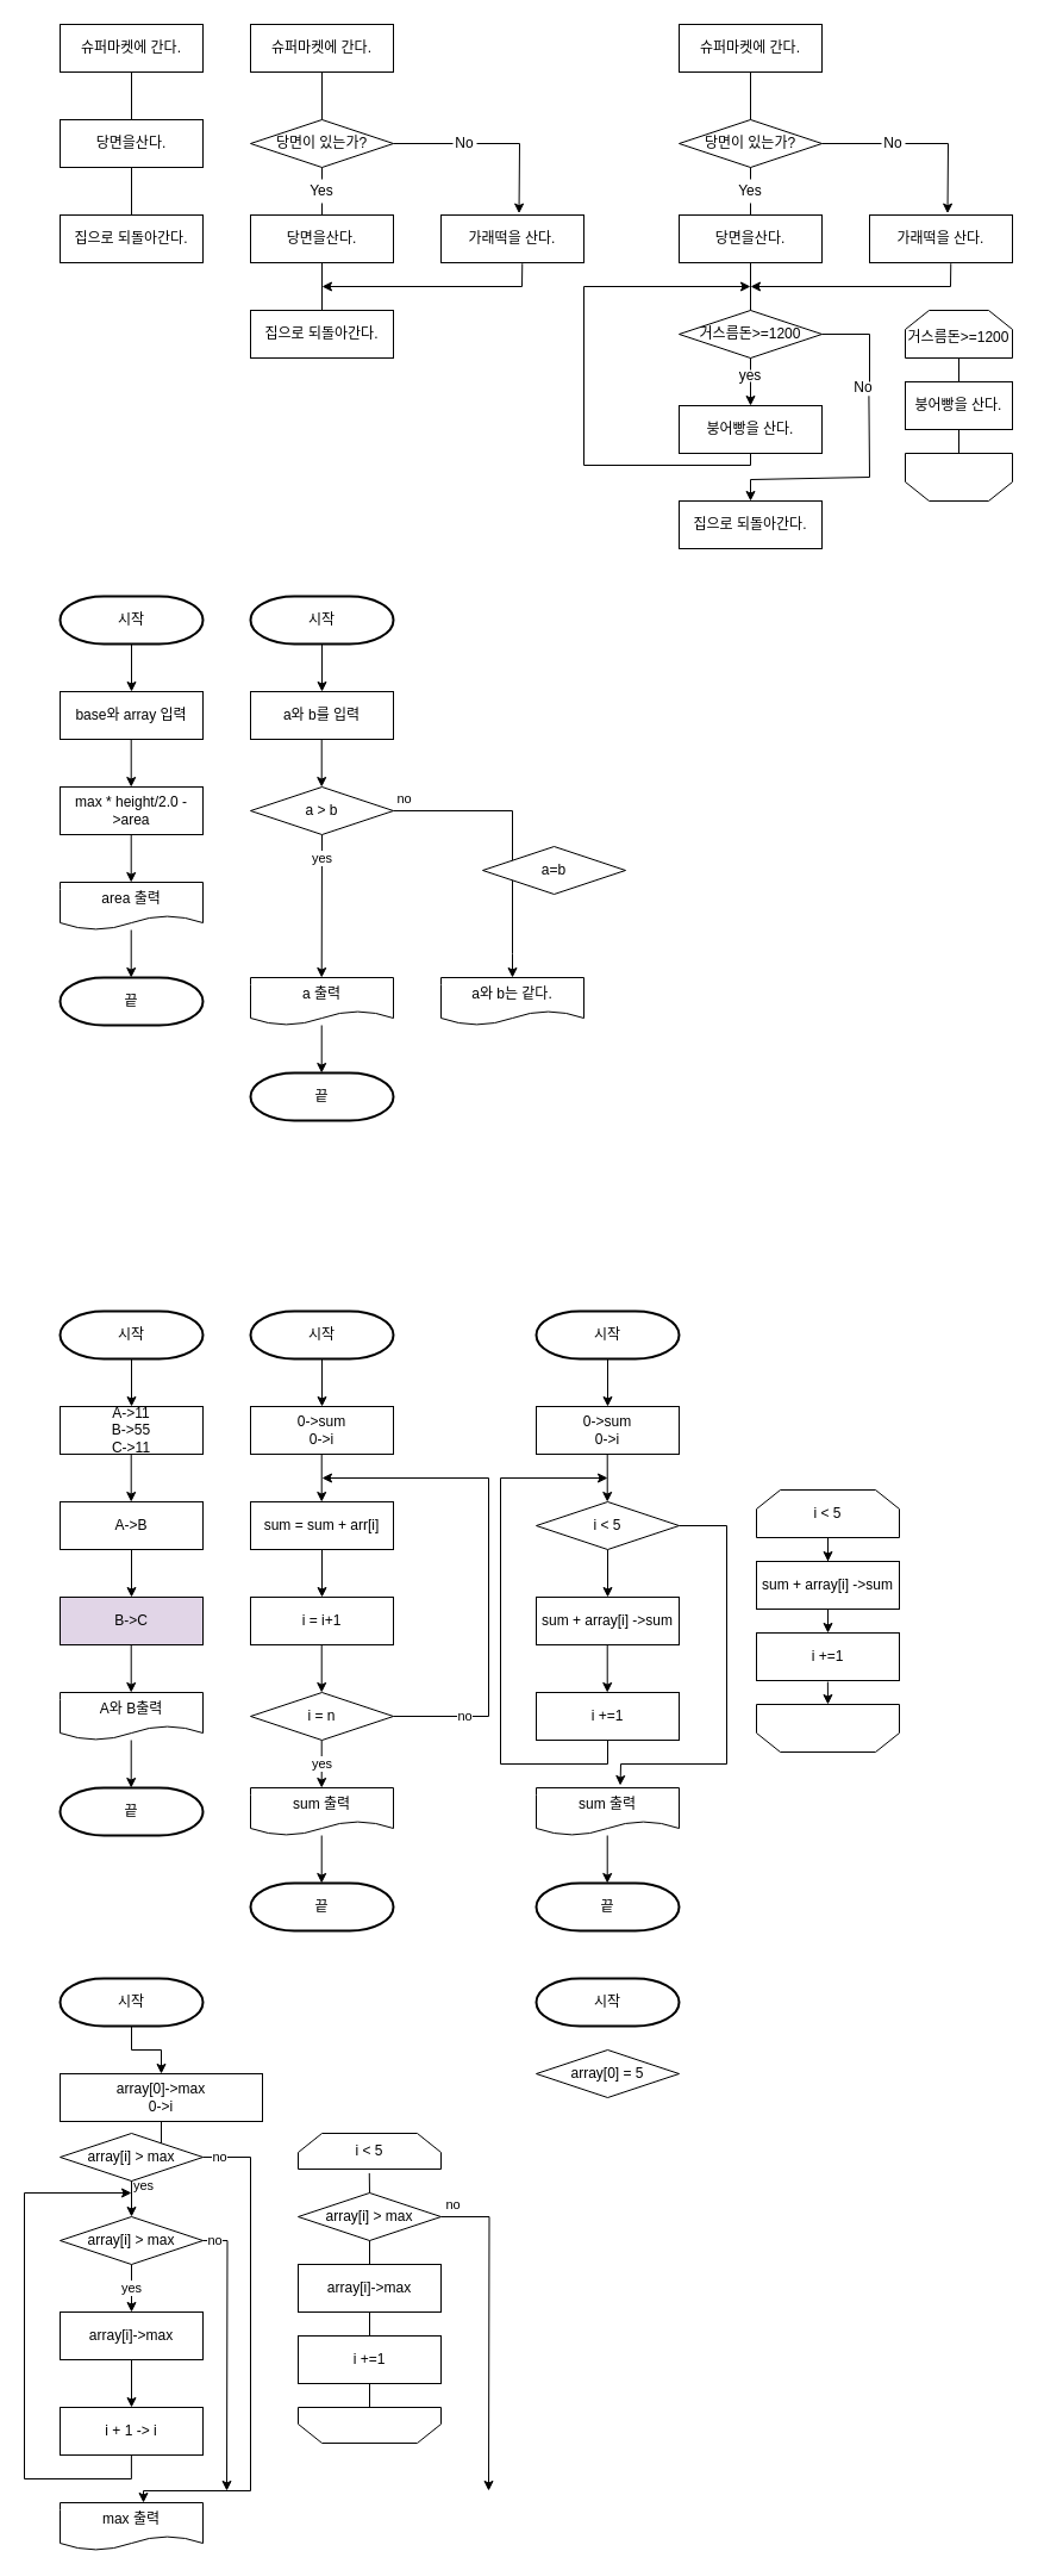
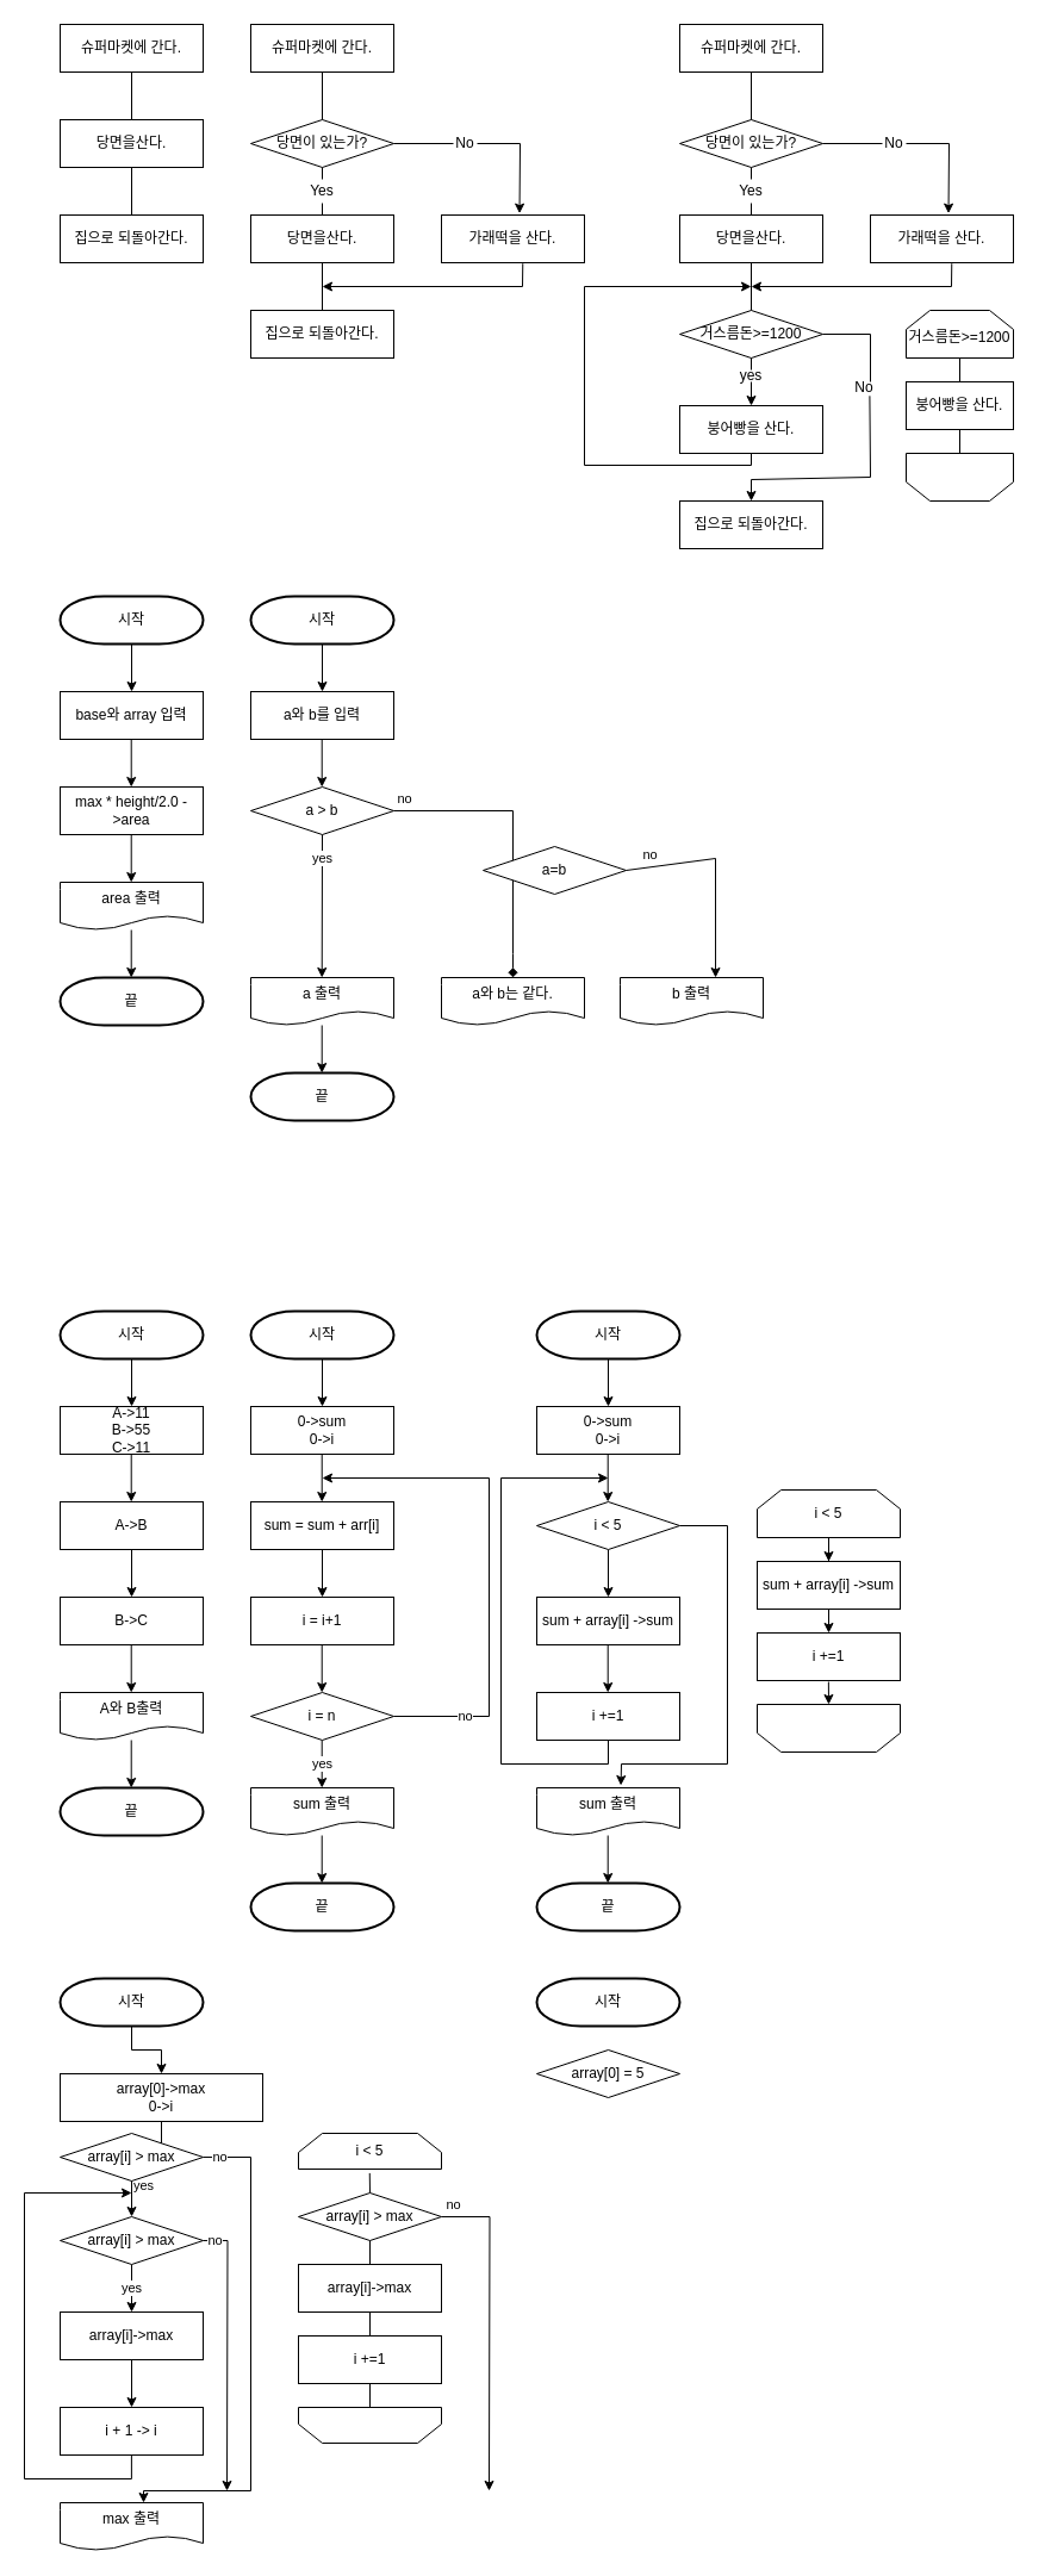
+ <mxCell id="86" value="no" style="endArrow=classic;html=1;rounded=0;exitX=1;exitY=0.5;exitDx=0;exitDy=0;entryX=0.667;entryY=0;entryDx=0;entryDy=0;entryPerimeter=0;" edge="1" parent="1" source="85" target="88"><mxGeometry x="-0.75" y="10" width="50" height="50" relative="1" as="geometry"><mxPoint x="280" y="740" as="sourcePoint" /><mxPoint x="570" y="800" as="targetPoint" /><Array as="points"><mxPoint x="600" y="720" /></Array><mxPoint as="offset" /></mxGeometry></mxCell>
- <mxCell id="82" value="no" style="endArrow=classic;html=1;rounded=0;exitX=1;exitY=0.5;exitDx=0;exitDy=0;entryX=0.5;entryY=0;entryDx=0;entryDy=0;" edge="1" parent="1" source="81" target="87"><mxGeometry x="-0.923" y="10" width="50" height="50" relative="1" as="geometry"><mxPoint x="280" y="680" as="sourcePoint" /><mxPoint x="270" y="800" as="targetPoint" /><Array as="points"><mxPoint x="430" y="680" /><mxPoint x="430" y="800" /></Array><mxPoint as="offset" /></mxGeometry></mxCell>
+ <mxCell id="82" value="no" style="endArrow=diamond;html=1;rounded=0;exitX=1;exitY=0.5;exitDx=0;exitDy=0;entryX=0.5;entryY=0;entryDx=0;entryDy=0;" edge="1" parent="1" source="81" target="87"><mxGeometry x="-0.923" y="10" width="50" height="50" relative="1" as="geometry"><mxPoint x="280" y="680" as="sourcePoint" /><mxPoint x="270" y="800" as="targetPoint" /><Array as="points"><mxPoint x="430" y="680" /><mxPoint x="430" y="800" /></Array><mxPoint as="offset" /></mxGeometry></mxCell>
+ <mxCell id="88" value="b 출력" style="shape=document;whiteSpace=wrap;html=1;boundedLbl=1;" vertex="1" parent="1"><mxGeometry x="520" y="820" width="120" height="40" as="geometry" /></mxCell>
- <mxCell id="94" value="B-&amp;gt;C" style="rounded=0;whiteSpace=wrap;html=1;fillColor=#e1d5e7;" vertex="1" parent="1"><mxGeometry x="50" y="1340" width="120" height="40" as="geometry" /></mxCell>
+ <mxCell id="94" value="B-&amp;gt;C" style="rounded=0;whiteSpace=wrap;html=1;" vertex="1" parent="1"><mxGeometry x="50" y="1340" width="120" height="40" as="geometry" /></mxCell>
